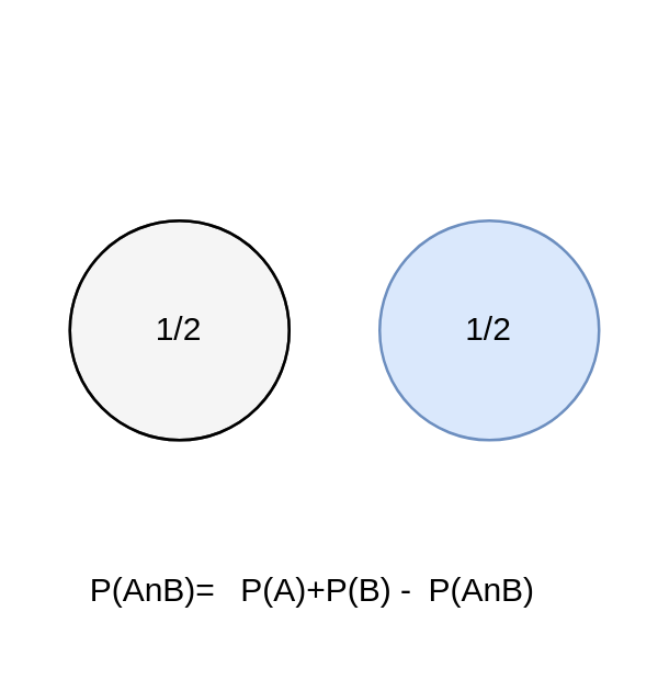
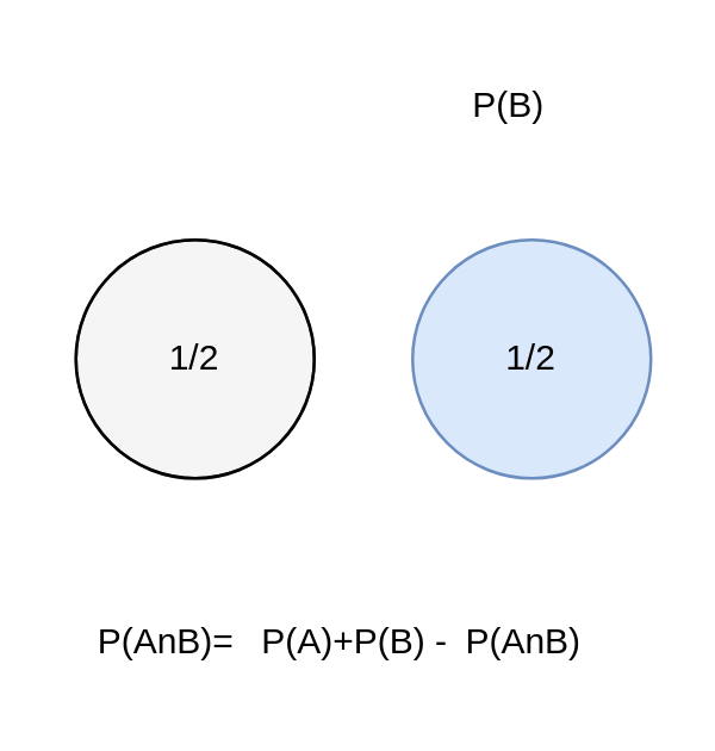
+ <mxCell id="5" value="P(B)" style="text;html=1;align=center;verticalAlign=middle;resizable=0;points=[];autosize=1;strokeColor=none;fillColor=none;" vertex="1" parent="1"><mxGeometry x="145" y="20" width="50" height="30" as="geometry" /></mxCell>
